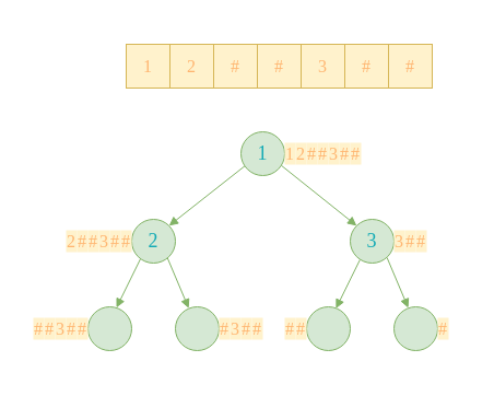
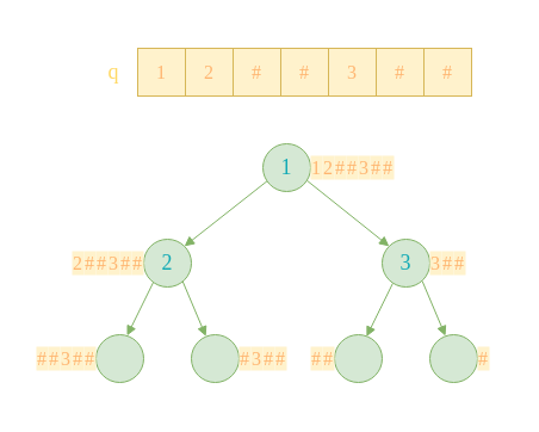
+ <mxCell id="2" value="&lt;font face=&quot;Monaco&quot; data-font-src=&quot;https://fonts.googleapis.com/css?family=Monaco&quot; style=&quot;font-size: 18px&quot; color=&quot;#ffd966&quot;&gt;q&lt;/font&gt;" style="text;html=1;strokeColor=none;fillColor=none;align=center;verticalAlign=middle;whiteSpace=wrap;rounded=0;" parent="1" vertex="1"><mxGeometry x="75" y="40" width="40" height="40" as="geometry" /></mxCell>
